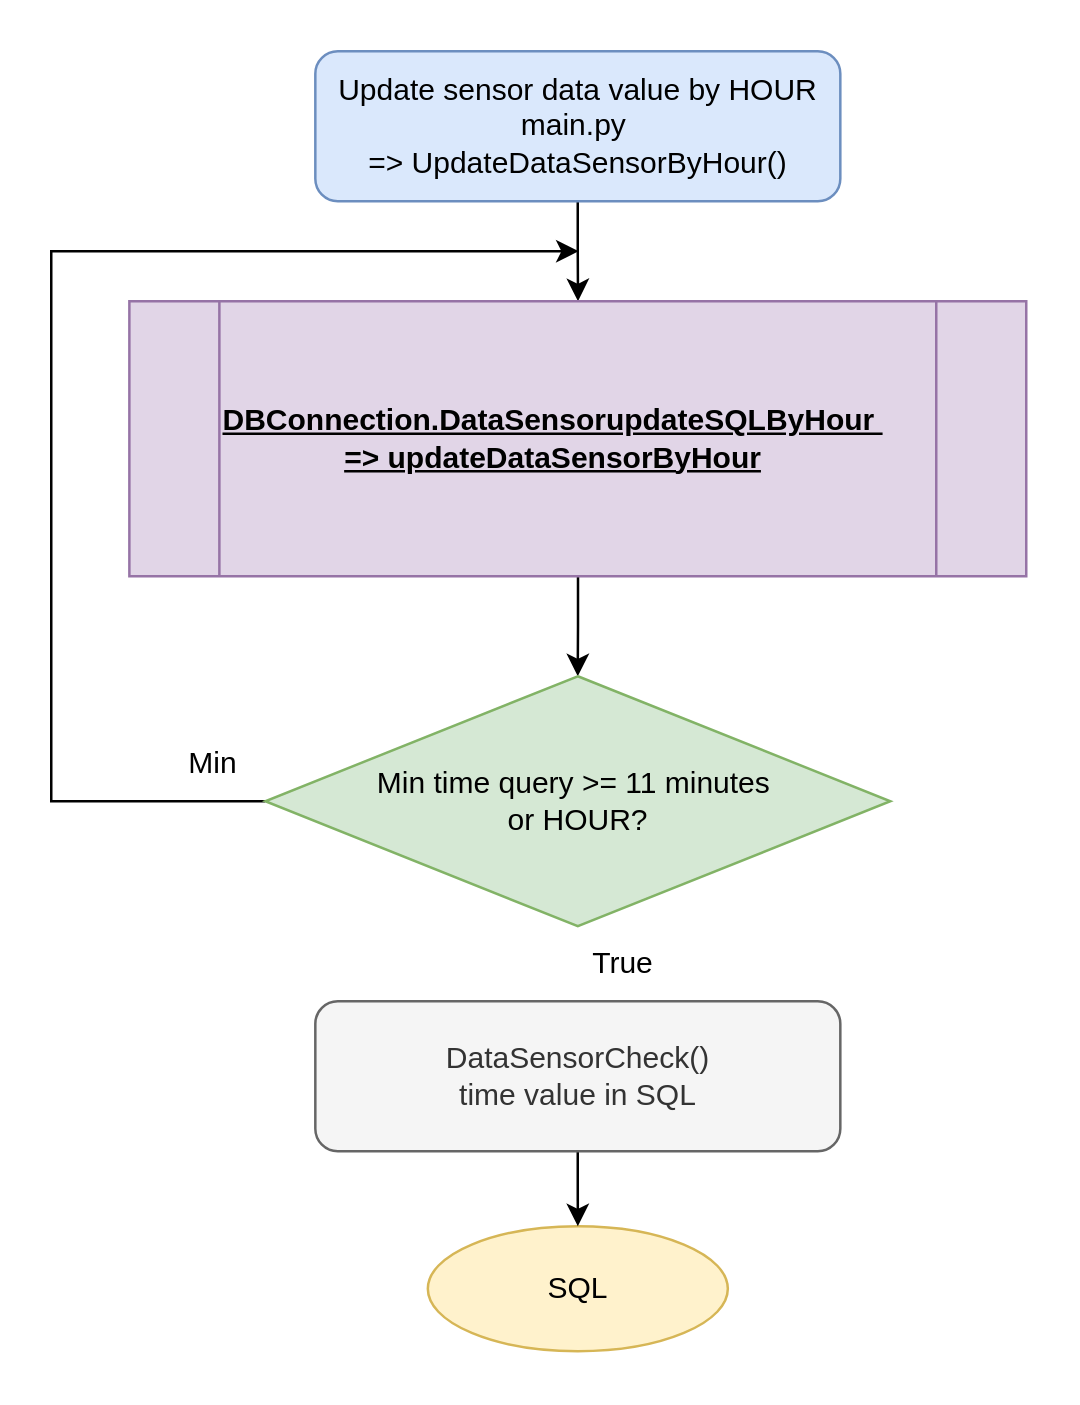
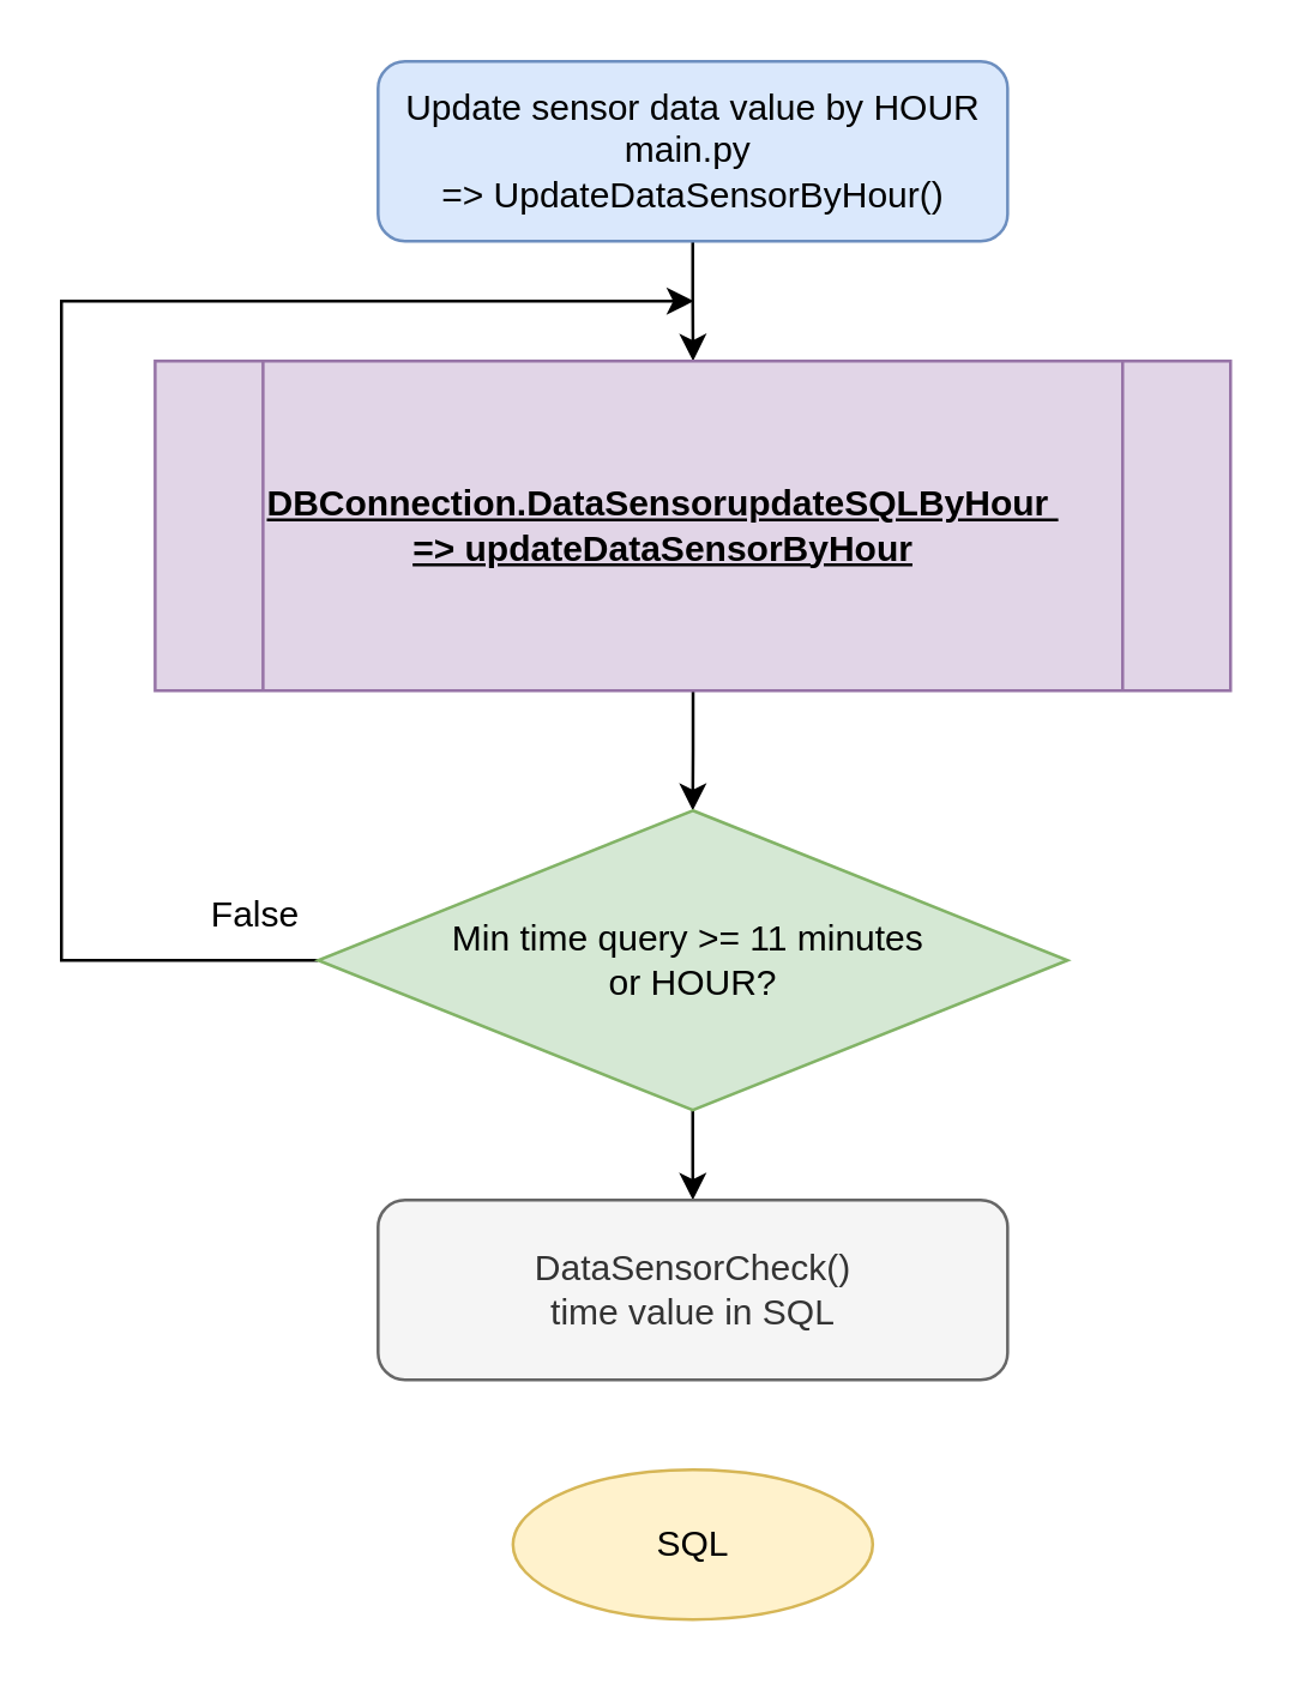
- <mxCell id="13" value="Min" style="text;html=1;align=center;verticalAlign=middle;whiteSpace=wrap;rounded=0;" vertex="1" parent="1"><mxGeometry x="55" y="290" width="60" height="30" as="geometry" /></mxCell>
+ <mxCell id="13" value="False" style="text;html=1;align=center;verticalAlign=middle;whiteSpace=wrap;rounded=0;" vertex="1" parent="1"><mxGeometry x="55" y="290" width="60" height="30" as="geometry" /></mxCell>
- <mxCell id="12" value="True" style="text;html=1;align=center;verticalAlign=middle;whiteSpace=wrap;rounded=0;" vertex="1" parent="1"><mxGeometry x="218.75" y="370" width="60" height="30" as="geometry" /></mxCell>
+ <mxCell id="7" style="edgeStyle=orthogonalEdgeStyle;rounded=0;orthogonalLoop=1;jettySize=auto;html=1;entryX=0.5;entryY=0;entryDx=0;entryDy=0;" edge="1" parent="1" source="8" target="11"><mxGeometry relative="1" as="geometry" /></mxCell>
- <mxCell id="10" style="edgeStyle=orthogonalEdgeStyle;rounded=0;orthogonalLoop=1;jettySize=auto;html=1;" edge="1" parent="1" source="11" target="9"><mxGeometry relative="1" as="geometry" /></mxCell>
